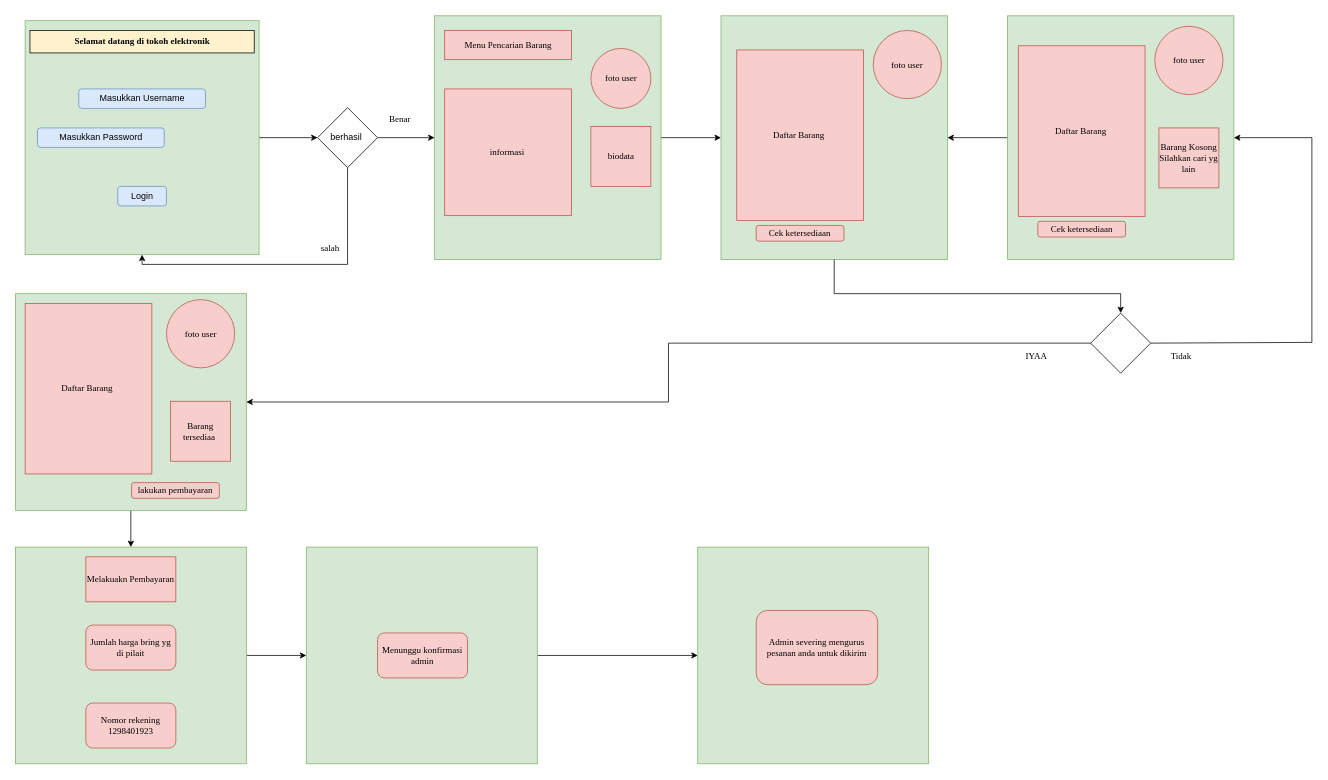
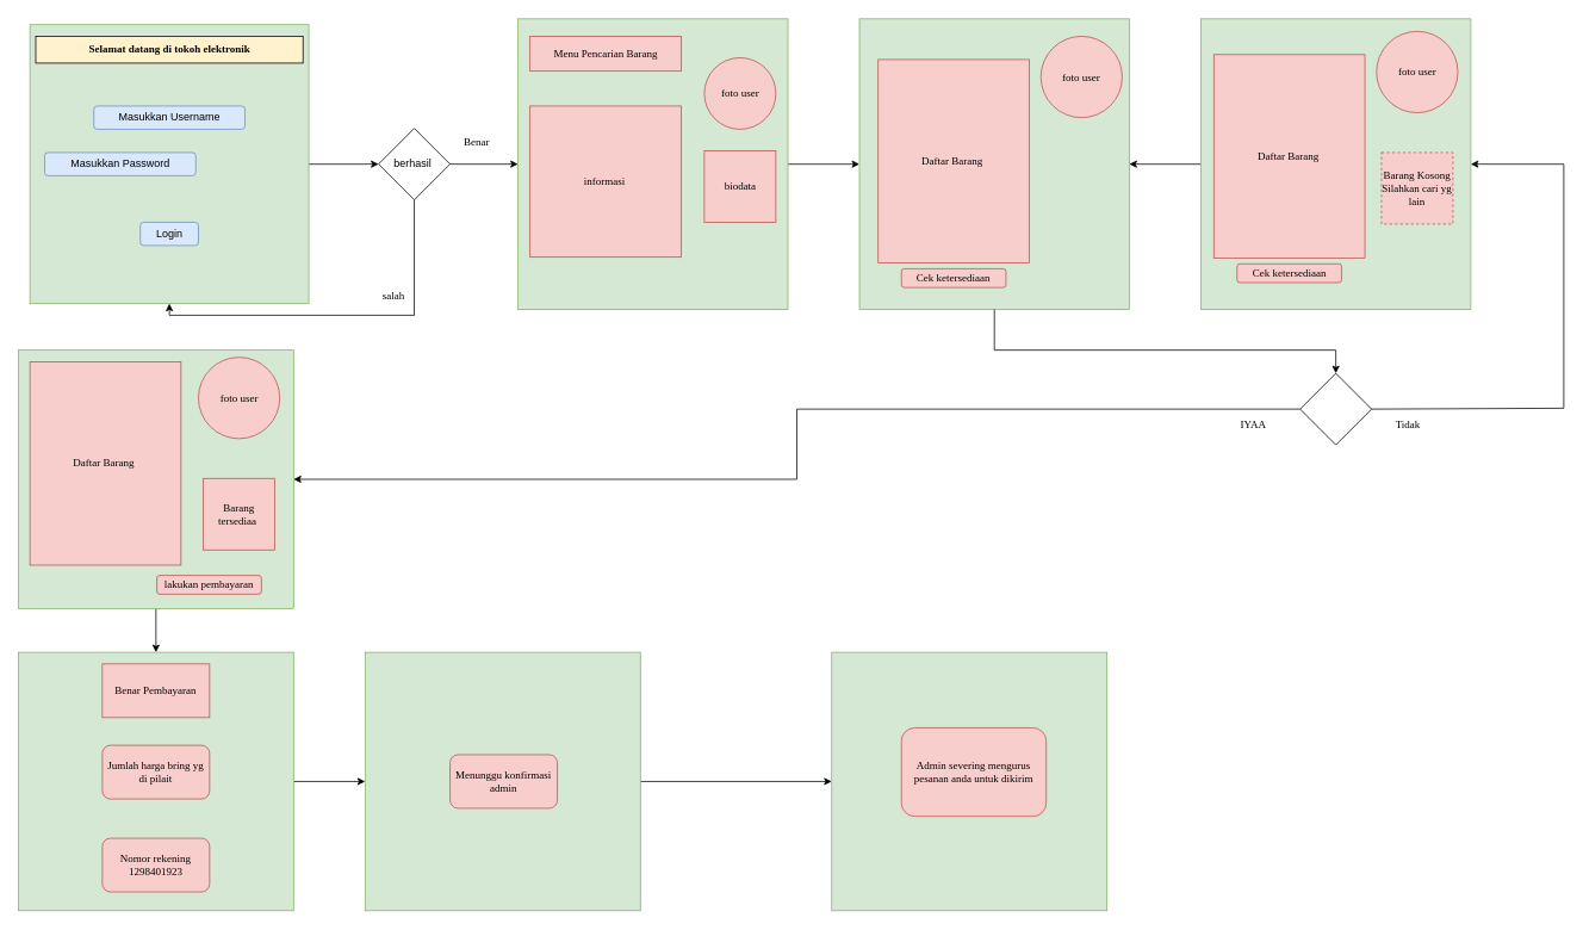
- <mxCell id="34" value="Barang Kosong Silahkan cari yg lain" style="whiteSpace=wrap;html=1;aspect=fixed;fontFamily=Comic Sans MS;strokeColor=#b85450;fillColor=#f8cecc;" vertex="1" parent="1"><mxGeometry x="1545" y="170" width="80" height="80" as="geometry" /></mxCell>
+ <mxCell id="34" value="Barang Kosong Silahkan cari yg lain" style="whiteSpace=wrap;html=1;aspect=fixed;fontFamily=Comic Sans MS;strokeColor=#b85450;fillColor=#f8cecc;dashed=1;" vertex="1" parent="1"><mxGeometry x="1545" y="170" width="80" height="80" as="geometry" /></mxCell>
- <mxCell id="39" value="IYAA" style="text;html=1;strokeColor=none;fillColor=none;align=center;verticalAlign=middle;whiteSpace=wrap;rounded=0;fontFamily=Comic Sans MS;" vertex="1" parent="1"><mxGeometry x="1352" y="460" width="60" height="30" as="geometry" /></mxCell>
+ <mxCell id="39" value="IYAA" style="text;html=1;strokeColor=none;fillColor=none;align=center;verticalAlign=middle;whiteSpace=wrap;rounded=0;fontFamily=Comic Sans MS;" vertex="1" parent="1"><mxGeometry x="1372" y="460" width="60" height="30" as="geometry" /></mxCell>
- <mxCell id="43" value="Melakuakn Pembayaran" style="rounded=0;whiteSpace=wrap;html=1;fontFamily=Comic Sans MS;strokeColor=#b85450;fillColor=#f8cecc;" vertex="1" parent="1"><mxGeometry x="114" y="742" width="120" height="60" as="geometry" /></mxCell>
+ <mxCell id="43" value="Benar Pembayaran" style="rounded=0;whiteSpace=wrap;html=1;fontFamily=Comic Sans MS;strokeColor=#b85450;fillColor=#f8cecc;" vertex="1" parent="1"><mxGeometry x="114" y="742" width="120" height="60" as="geometry" /></mxCell>
